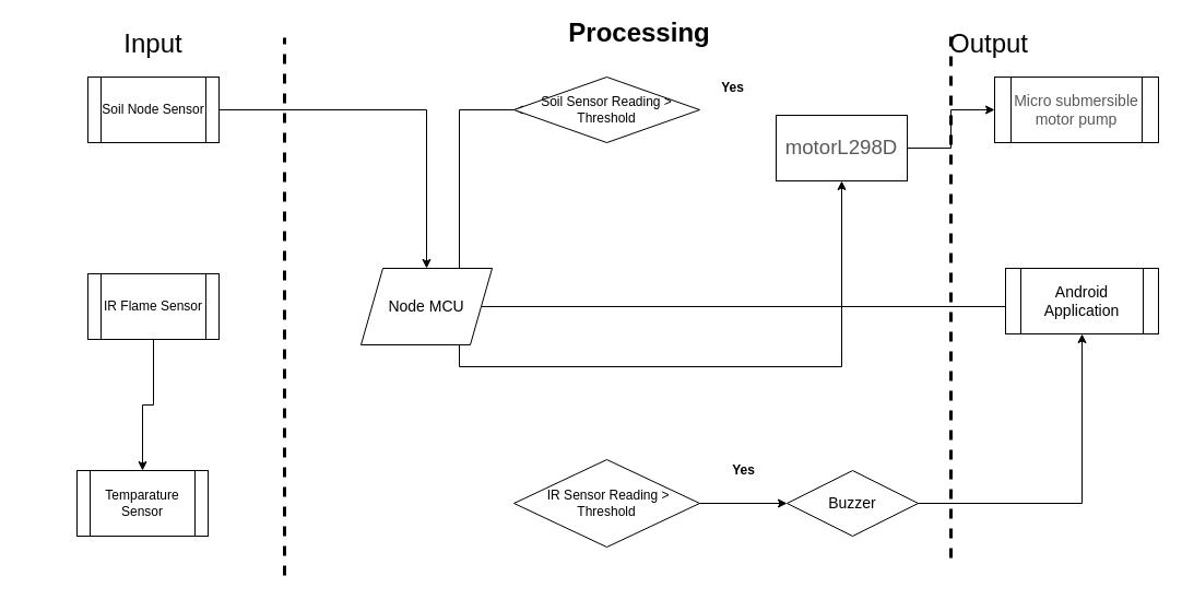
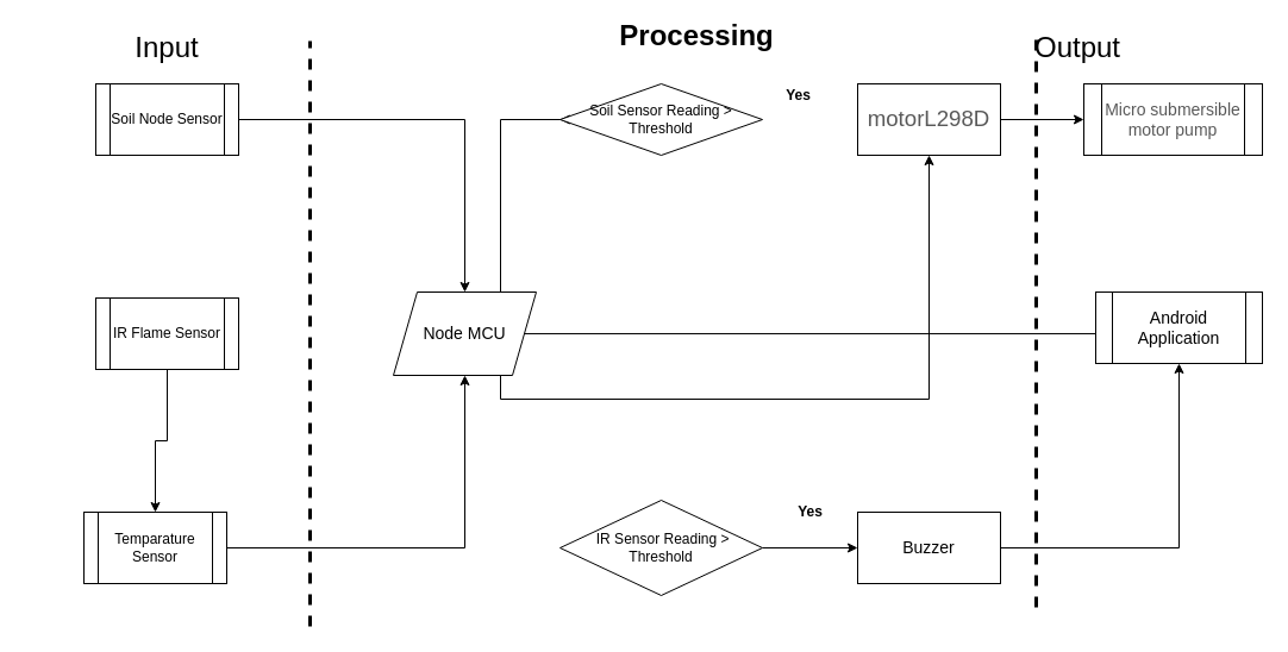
- <mxCell id="17" value="&lt;span id=&quot;docs-internal-guid-92de8a7a-7fff-a4c1-e3e9-7c8822872a56&quot;&gt;&lt;span style=&quot;font-size: 14pt ; font-family: &amp;#34;arial&amp;#34; ; color: rgb(89 , 89 , 89) ; background-color: transparent ; vertical-align: baseline&quot;&gt;motorL298D &lt;/span&gt;&lt;/span&gt;" style="rounded=0;whiteSpace=wrap;html=1;" vertex="1" parent="1"><mxGeometry x="710" y="105" width="120" height="60" as="geometry" /></mxCell>
+ <mxCell id="17" value="&lt;span id=&quot;docs-internal-guid-92de8a7a-7fff-a4c1-e3e9-7c8822872a56&quot;&gt;&lt;span style=&quot;font-size: 14pt ; font-family: &amp;#34;arial&amp;#34; ; color: rgb(89 , 89 , 89) ; background-color: transparent ; vertical-align: baseline&quot;&gt;motorL298D &lt;/span&gt;&lt;/span&gt;" style="rounded=0;whiteSpace=wrap;html=1;" vertex="1" parent="1"><mxGeometry x="720" y="70" width="120" height="60" as="geometry" /></mxCell>
+ <mxCell id="6" style="edgeStyle=orthogonalEdgeStyle;rounded=0;orthogonalLoop=1;jettySize=auto;html=1;entryX=0.5;entryY=1;entryDx=0;entryDy=0;" edge="1" parent="1" source="7" target="12"><mxGeometry relative="1" as="geometry" /></mxCell>
- <mxCell id="15" value="&lt;font style=&quot;font-size: 14px&quot;&gt;Buzzer&lt;/font&gt;" style="rhombus;whiteSpace=wrap;html=1;" vertex="1" parent="1"><mxGeometry x="720" y="430" width="120" height="60" as="geometry" /></mxCell>
+ <mxCell id="15" value="&lt;font style=&quot;font-size: 14px&quot;&gt;Buzzer&lt;/font&gt;" style="rounded=0;whiteSpace=wrap;html=1;" vertex="1" parent="1"><mxGeometry x="720" y="430" width="120" height="60" as="geometry" /></mxCell>
